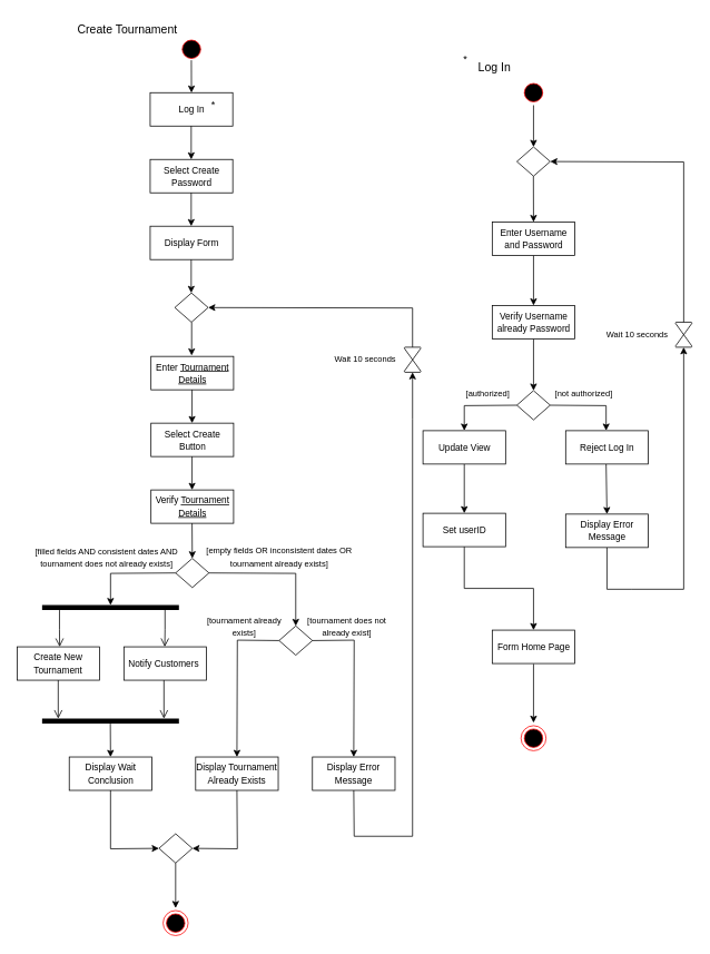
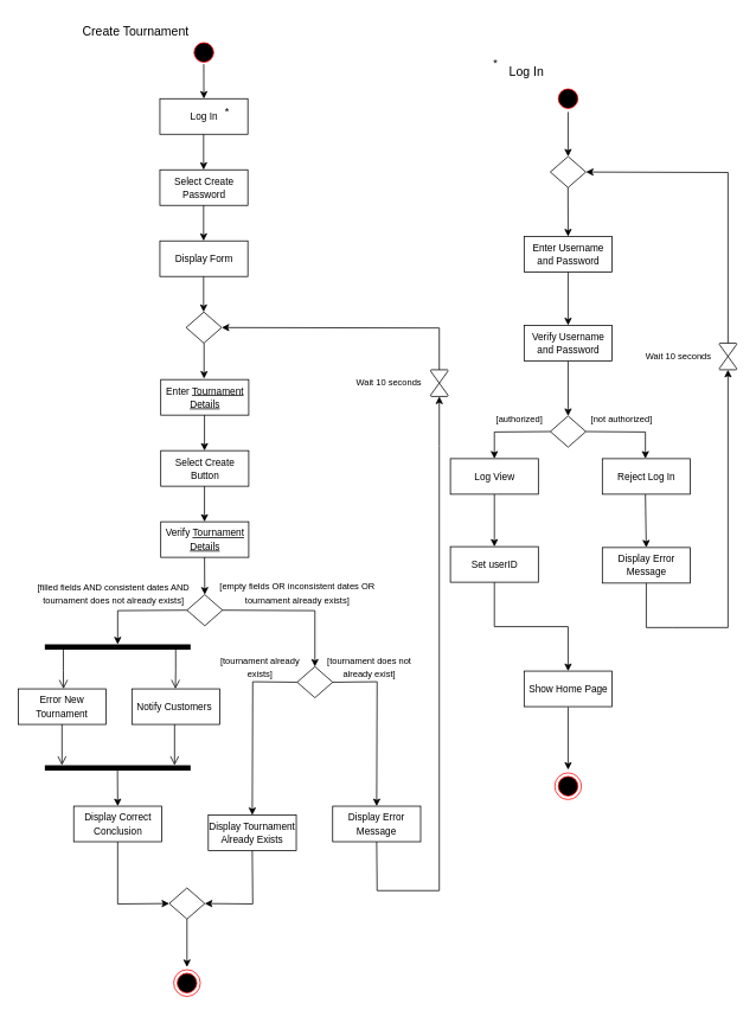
- <mxCell id="57" value="&lt;font style=&quot;font-size: 11px;&quot;&gt;Verify Username already Password&lt;/font&gt;" style="rounded=0;whiteSpace=wrap;html=1;" parent="1" vertex="1"><mxGeometry x="589.5" y="365" width="99" height="40" as="geometry" /></mxCell>
+ <mxCell id="57" value="&lt;font style=&quot;font-size: 11px;&quot;&gt;Verify Username and Password&lt;/font&gt;" style="rounded=0;whiteSpace=wrap;html=1;" parent="1" vertex="1"><mxGeometry x="589.5" y="365" width="99" height="40" as="geometry" /></mxCell>
- <mxCell id="60" value="&lt;font style=&quot;font-size: 11px;&quot;&gt;Update View&lt;/font&gt;" style="rounded=0;whiteSpace=wrap;html=1;" parent="1" vertex="1"><mxGeometry x="506.5" y="515" width="99" height="40" as="geometry" /></mxCell>
+ <mxCell id="60" value="&lt;font style=&quot;font-size: 11px;&quot;&gt;Log View&lt;/font&gt;" style="rounded=0;whiteSpace=wrap;html=1;" parent="1" vertex="1"><mxGeometry x="506.5" y="515" width="99" height="40" as="geometry" /></mxCell>
- <mxCell id="62" value="&lt;font style=&quot;font-size: 11px;&quot;&gt;Form Home Page&lt;/font&gt;" style="rounded=0;whiteSpace=wrap;html=1;" parent="1" vertex="1"><mxGeometry x="589.5" y="754" width="99" height="40" as="geometry" /></mxCell>
+ <mxCell id="62" value="&lt;font style=&quot;font-size: 11px;&quot;&gt;Show Home Page&lt;/font&gt;" style="rounded=0;whiteSpace=wrap;html=1;" parent="1" vertex="1"><mxGeometry x="589.5" y="754" width="99" height="40" as="geometry" /></mxCell>
- <mxCell id="43" value="&lt;font style=&quot;font-size: 11px;&quot;&gt;Create New Tournament&lt;/font&gt;" style="rounded=0;whiteSpace=wrap;html=1;" parent="1" vertex="1"><mxGeometry x="20" y="774" width="99" height="40" as="geometry" /></mxCell>
+ <mxCell id="43" value="&lt;font style=&quot;font-size: 11px;&quot;&gt;Error New Tournament&lt;/font&gt;" style="rounded=0;whiteSpace=wrap;html=1;" parent="1" vertex="1"><mxGeometry x="20" y="774" width="99" height="40" as="geometry" /></mxCell>
- <mxCell id="44" value="&lt;font style=&quot;font-size: 11px;&quot;&gt;Display Wait Conclusion&lt;/font&gt;" style="rounded=0;whiteSpace=wrap;html=1;" parent="1" vertex="1"><mxGeometry x="82.5" y="906" width="99" height="40" as="geometry" /></mxCell>
+ <mxCell id="44" value="&lt;font style=&quot;font-size: 11px;&quot;&gt;Display Correct Conclusion&lt;/font&gt;" style="rounded=0;whiteSpace=wrap;html=1;" parent="1" vertex="1"><mxGeometry x="82.5" y="906" width="99" height="40" as="geometry" /></mxCell>
- <mxCell id="63" value="&lt;font style=&quot;font-size: 11px;&quot;&gt;Display Tournament Already Exists&lt;/font&gt;" style="rounded=0;whiteSpace=wrap;html=1;" parent="1" vertex="1"><mxGeometry x="234" y="906" width="99" height="40" as="geometry" /></mxCell>
+ <mxCell id="63" value="&lt;font style=&quot;font-size: 11px;&quot;&gt;Display Tournament Already Exists&lt;/font&gt;" style="rounded=0;whiteSpace=wrap;html=1;" parent="1" vertex="1"><mxGeometry x="234" y="916" width="99" height="40" as="geometry" /></mxCell>
